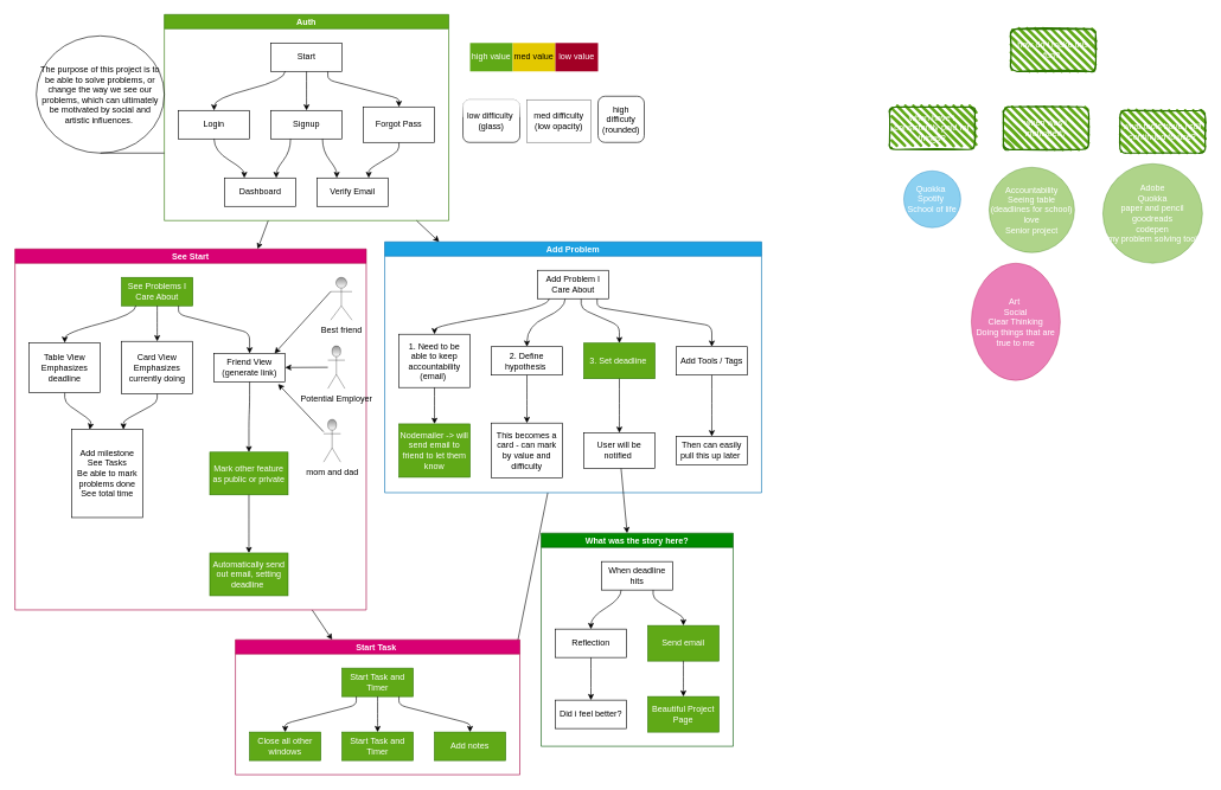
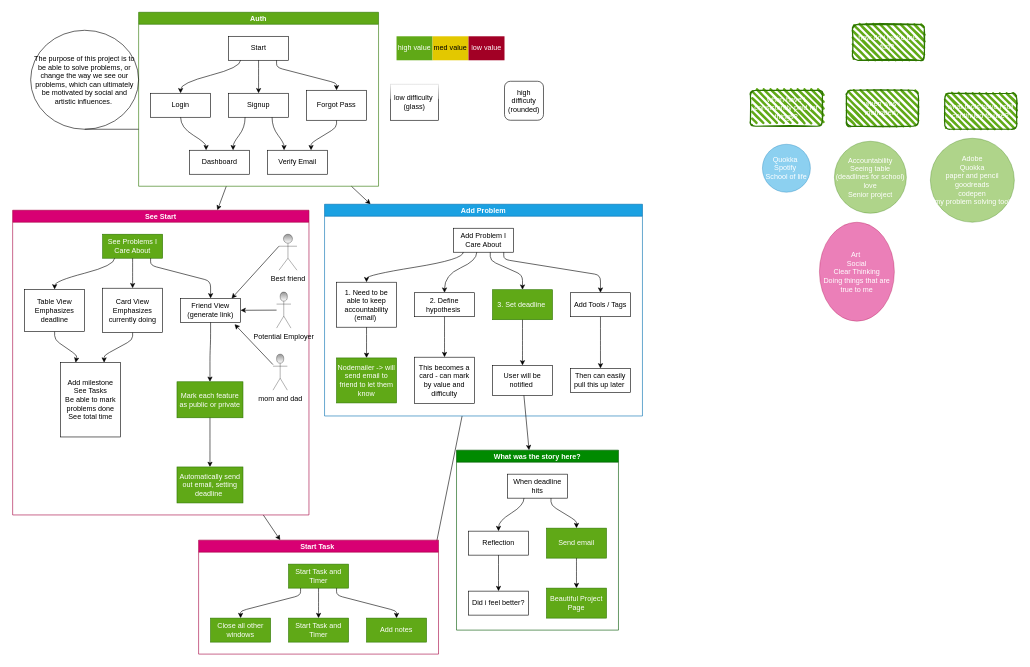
- <mxCell id="70" value="low difficulty&amp;nbsp;&lt;br&gt;(glass)" style="whiteSpace=wrap;html=1;glass=1;gradientColor=#ffffff;rounded=1;" vertex="1" parent="1"><mxGeometry x="650" y="140" width="80" height="60" as="geometry" /></mxCell>
+ <mxCell id="70" value="low difficulty&amp;nbsp;&lt;br&gt;(glass)" style="rounded=0;whiteSpace=wrap;html=1;glass=1;gradientColor=#ffffff;" vertex="1" parent="1"><mxGeometry x="650" y="140" width="80" height="60" as="geometry" /></mxCell>
- <mxCell id="71" value="med difficulty (low opacity)" style="rounded=0;whiteSpace=wrap;html=1;glass=0;gradientColor=#ffffff;shadow=0;sketch=0;opacity=50;" vertex="1" parent="1"><mxGeometry x="740" y="140" width="90" height="60" as="geometry" /></mxCell>
- <mxCell id="31" value="Mark other feature as public or private" style="whiteSpace=wrap;html=1;fillColor=#60a917;strokeColor=#2D7600;fontColor=#ffffff;" vertex="1" parent="19"><mxGeometry x="273.984" y="286" width="110" height="60" as="geometry" /></mxCell>
+ <mxCell id="31" value="Mark each feature as public or private" style="whiteSpace=wrap;html=1;fillColor=#60a917;strokeColor=#2D7600;fontColor=#ffffff;" vertex="1" parent="19"><mxGeometry x="273.984" y="286" width="110" height="60" as="geometry" /></mxCell>
